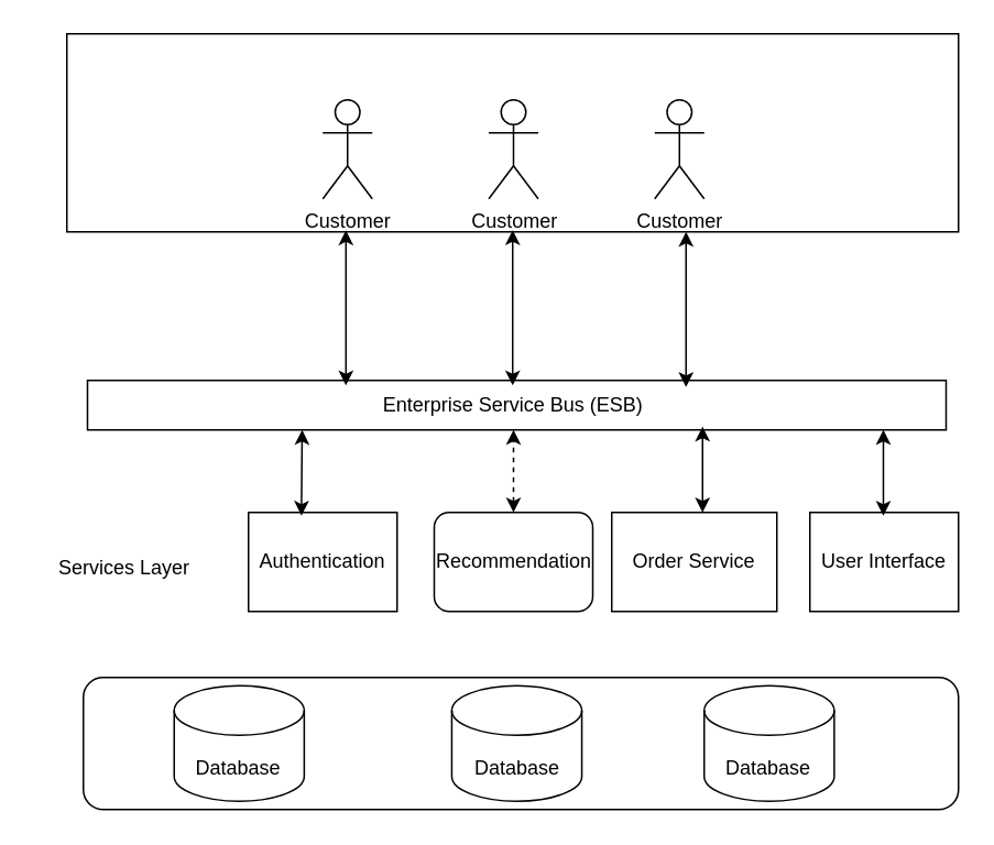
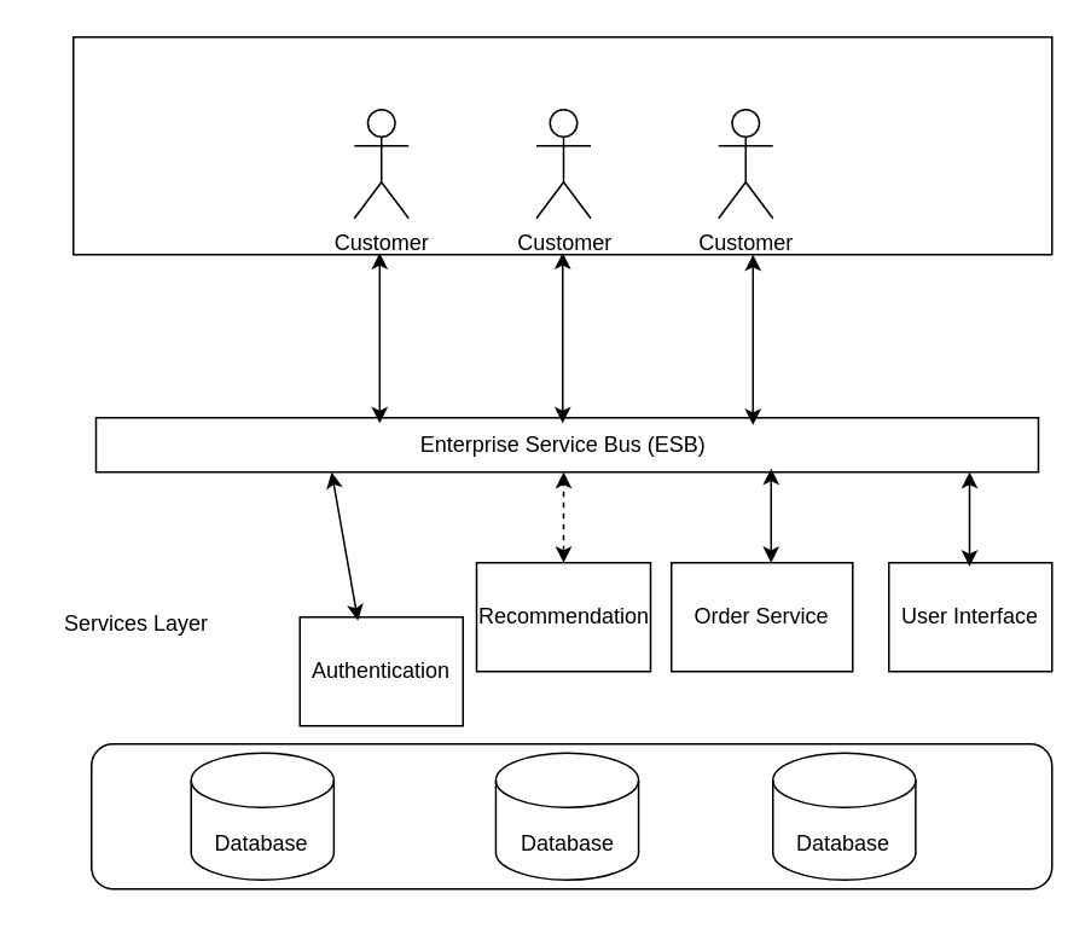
- <mxCell id="8" value="Authentication" style="rounded=0;whiteSpace=wrap;html=1;" vertex="1" parent="1"><mxGeometry x="150" y="310" width="90" height="60" as="geometry" /></mxCell>
+ <mxCell id="8" value="Authentication" style="rounded=0;whiteSpace=wrap;html=1;" vertex="1" parent="1"><mxGeometry x="165" y="340" width="90" height="60" as="geometry" /></mxCell>
- <mxCell id="9" value="Recommendation" style="whiteSpace=wrap;html=1;rounded=1;" vertex="1" parent="1"><mxGeometry x="262.5" y="310" width="96" height="60" as="geometry" /></mxCell>
+ <mxCell id="9" value="Recommendation" style="rounded=0;whiteSpace=wrap;html=1;" vertex="1" parent="1"><mxGeometry x="262.5" y="310" width="96" height="60" as="geometry" /></mxCell>
